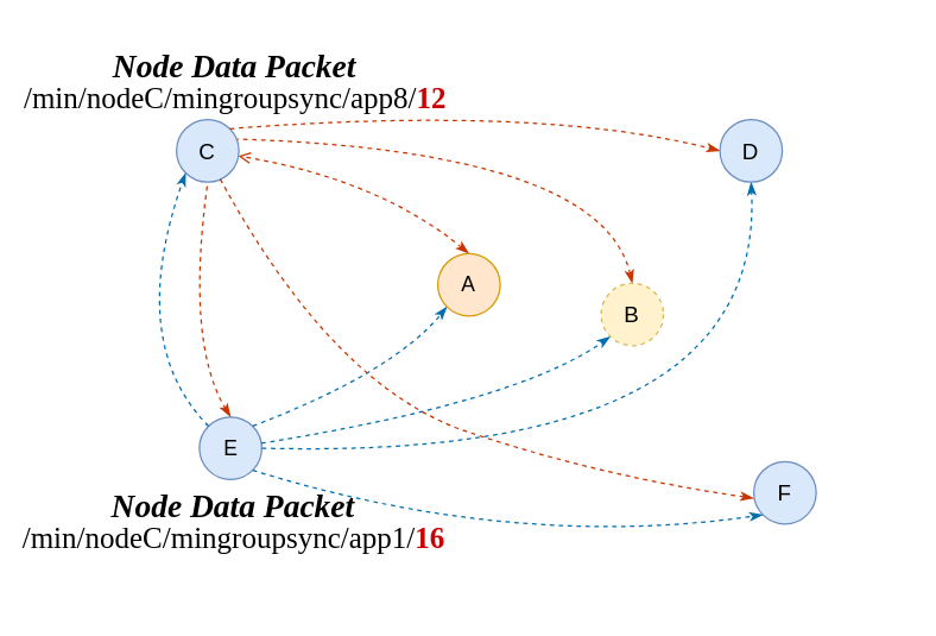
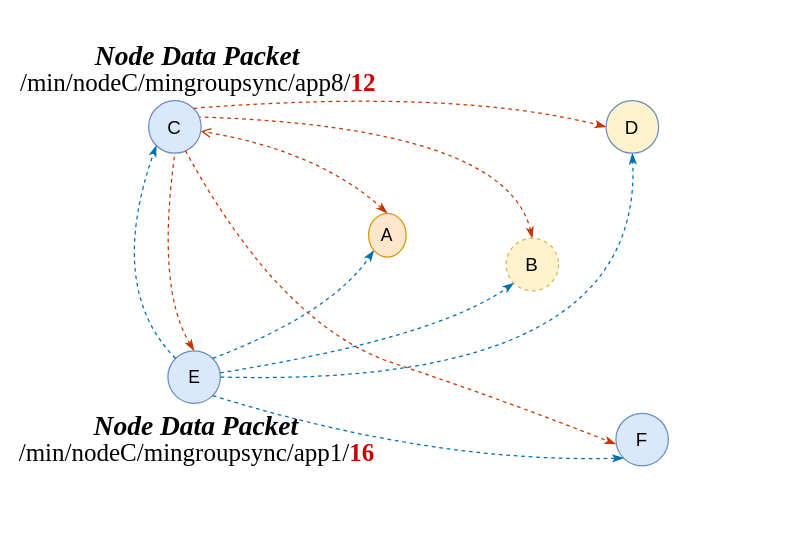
- <mxCell id="24" value="&lt;font style=&quot;font-size: 15px;&quot;&gt;D&lt;/font&gt;" style="ellipse;whiteSpace=wrap;html=1;aspect=fixed;fillColor=#dae8fc;strokeColor=#6c8ebf;fontSize=15;" vertex="1" parent="1"><mxGeometry x="484.194" y="80" width="42" height="42" as="geometry" /></mxCell>
+ <mxCell id="24" value="&lt;font style=&quot;font-size: 15px;&quot;&gt;D&lt;/font&gt;" style="ellipse;whiteSpace=wrap;html=1;aspect=fixed;fillColor=#fff2cc;strokeColor=#6c8ebf;fontSize=15;" vertex="1" parent="1"><mxGeometry x="484.194" y="80" width="42" height="42" as="geometry" /></mxCell>
- <mxCell id="25" value="A" style="ellipse;whiteSpace=wrap;html=1;aspect=fixed;fillColor=#ffe6cc;strokeColor=#d79b00;fontSize=14;" vertex="1" parent="1"><mxGeometry x="294.187" y="170.106" width="42" height="42" as="geometry" /></mxCell>
+ <mxCell id="25" value="A" style="ellipse;whiteSpace=wrap;html=1;aspect=fixed;fillColor=#ffe6cc;strokeColor=#d79b00;fontSize=14;" vertex="1" parent="1"><mxGeometry x="294.187" y="170.106" width="30" height="35" as="geometry" /></mxCell>
- <mxCell id="6" value="&lt;font style=&quot;font-size: 15px;&quot;&gt;F&lt;/font&gt;" style="ellipse;whiteSpace=wrap;html=1;aspect=fixed;fillColor=#dae8fc;strokeColor=#6c8ebf;fontSize=15;" vertex="1" parent="5"><mxGeometry x="22.402" width="42" height="42" as="geometry" /></mxCell>
+ <mxCell id="6" value="&lt;font style=&quot;font-size: 15px;&quot;&gt;F&lt;/font&gt;" style="ellipse;whiteSpace=wrap;html=1;aspect=fixed;fillColor=#dae8fc;strokeColor=#6c8ebf;fontSize=15;" vertex="1" parent="5"><mxGeometry x="7.402" y="20" width="42" height="42" as="geometry" /></mxCell>
